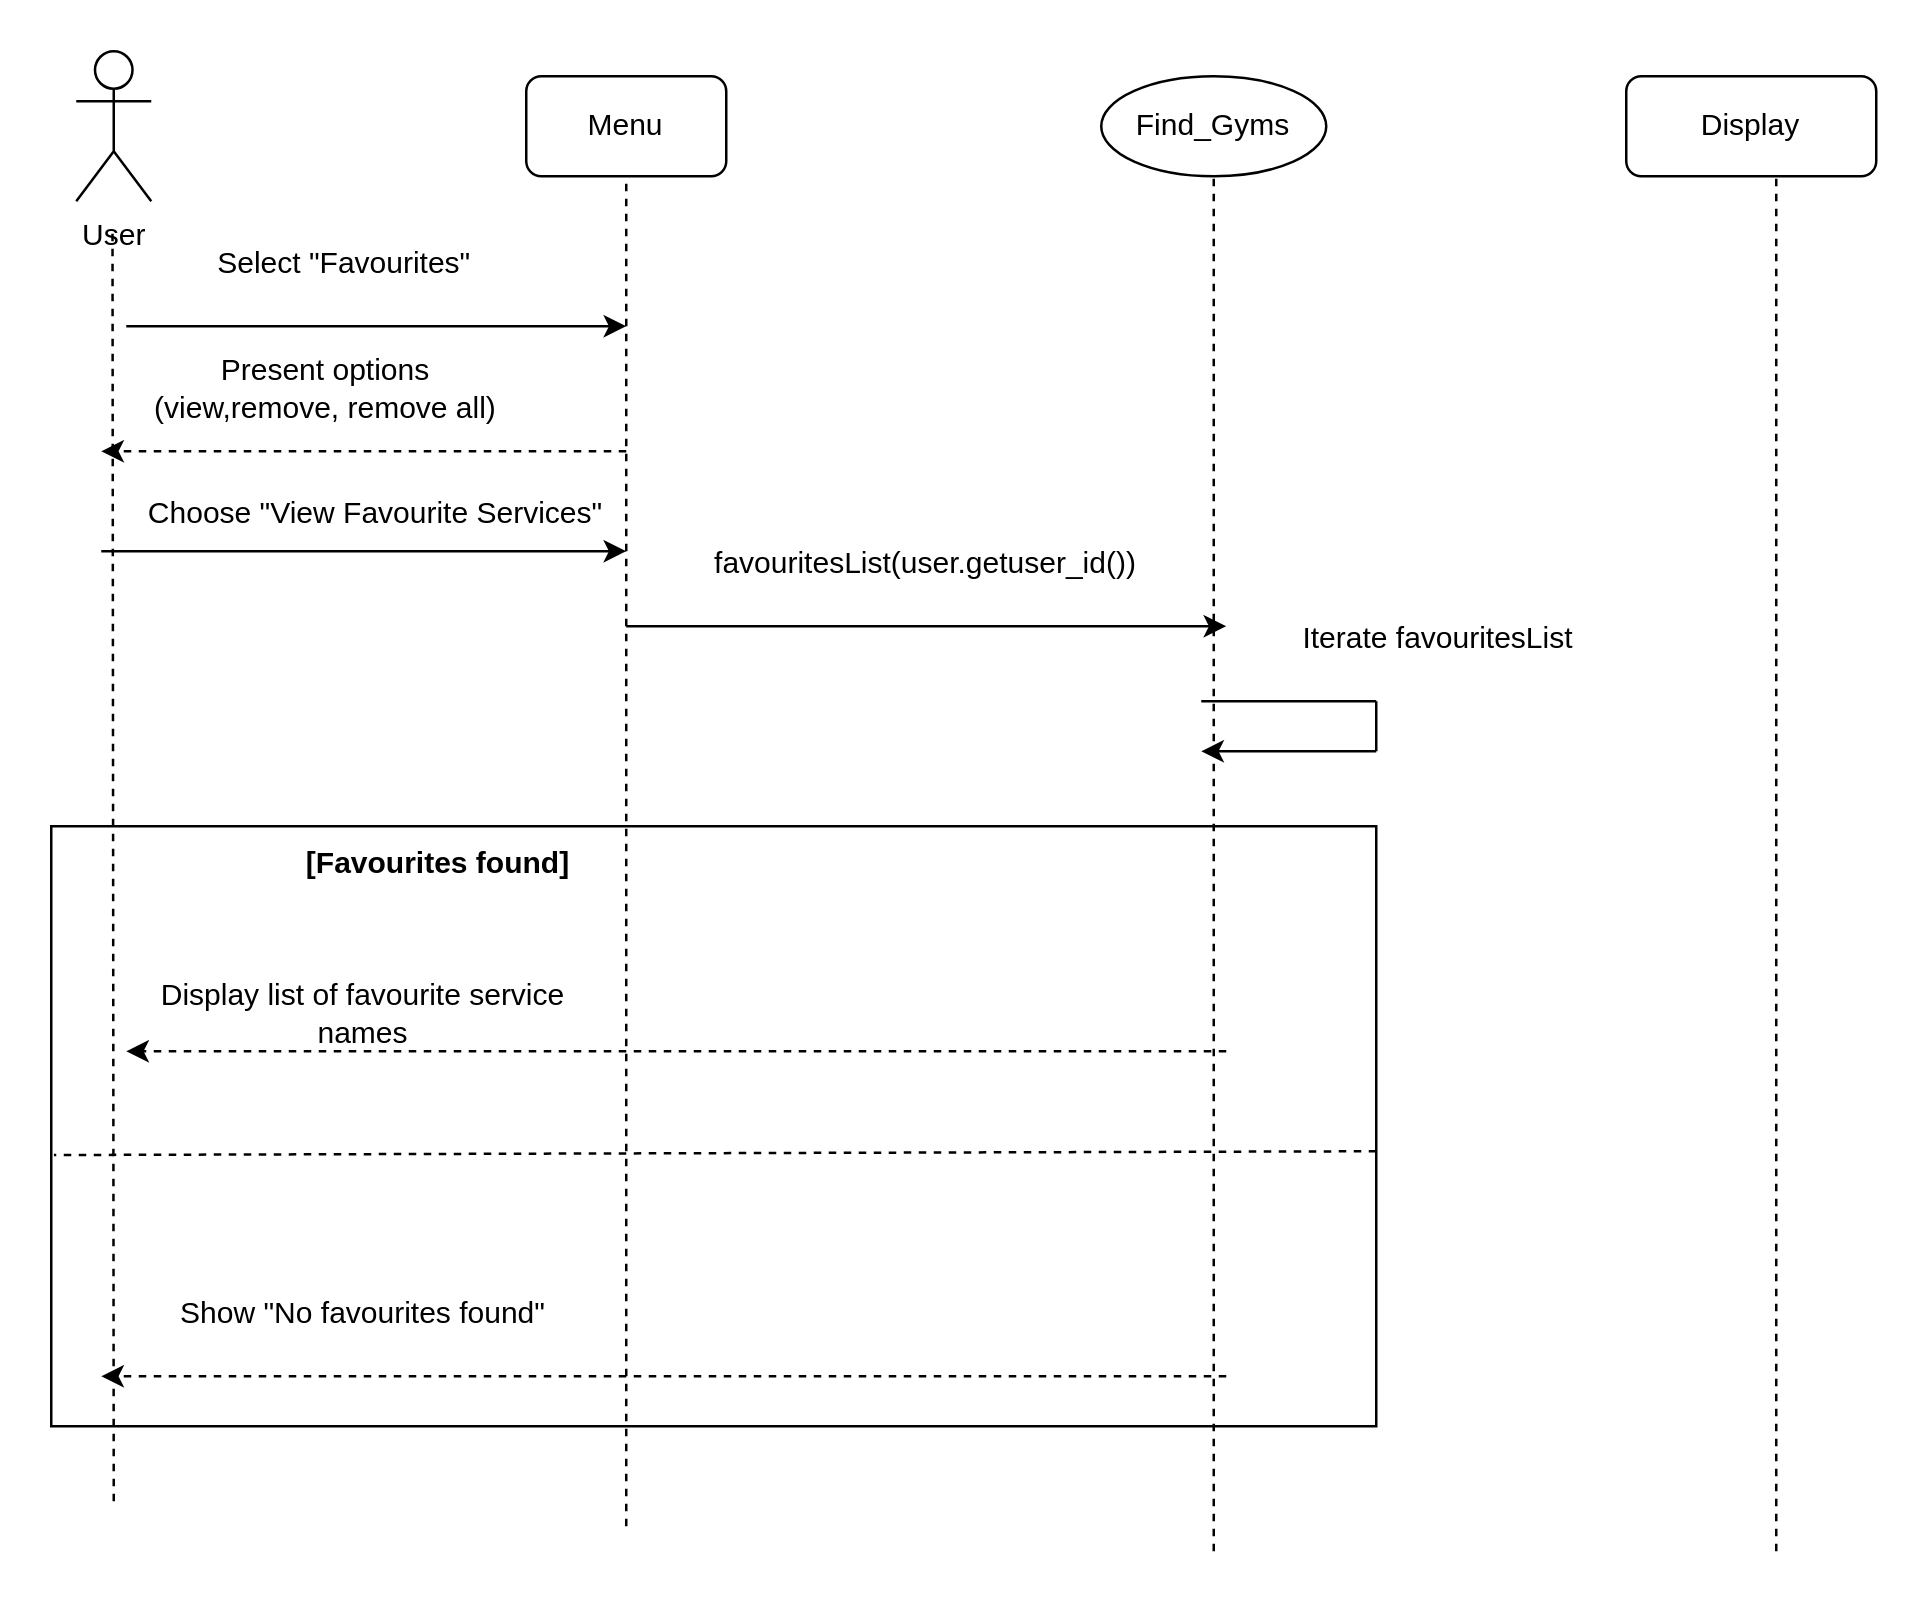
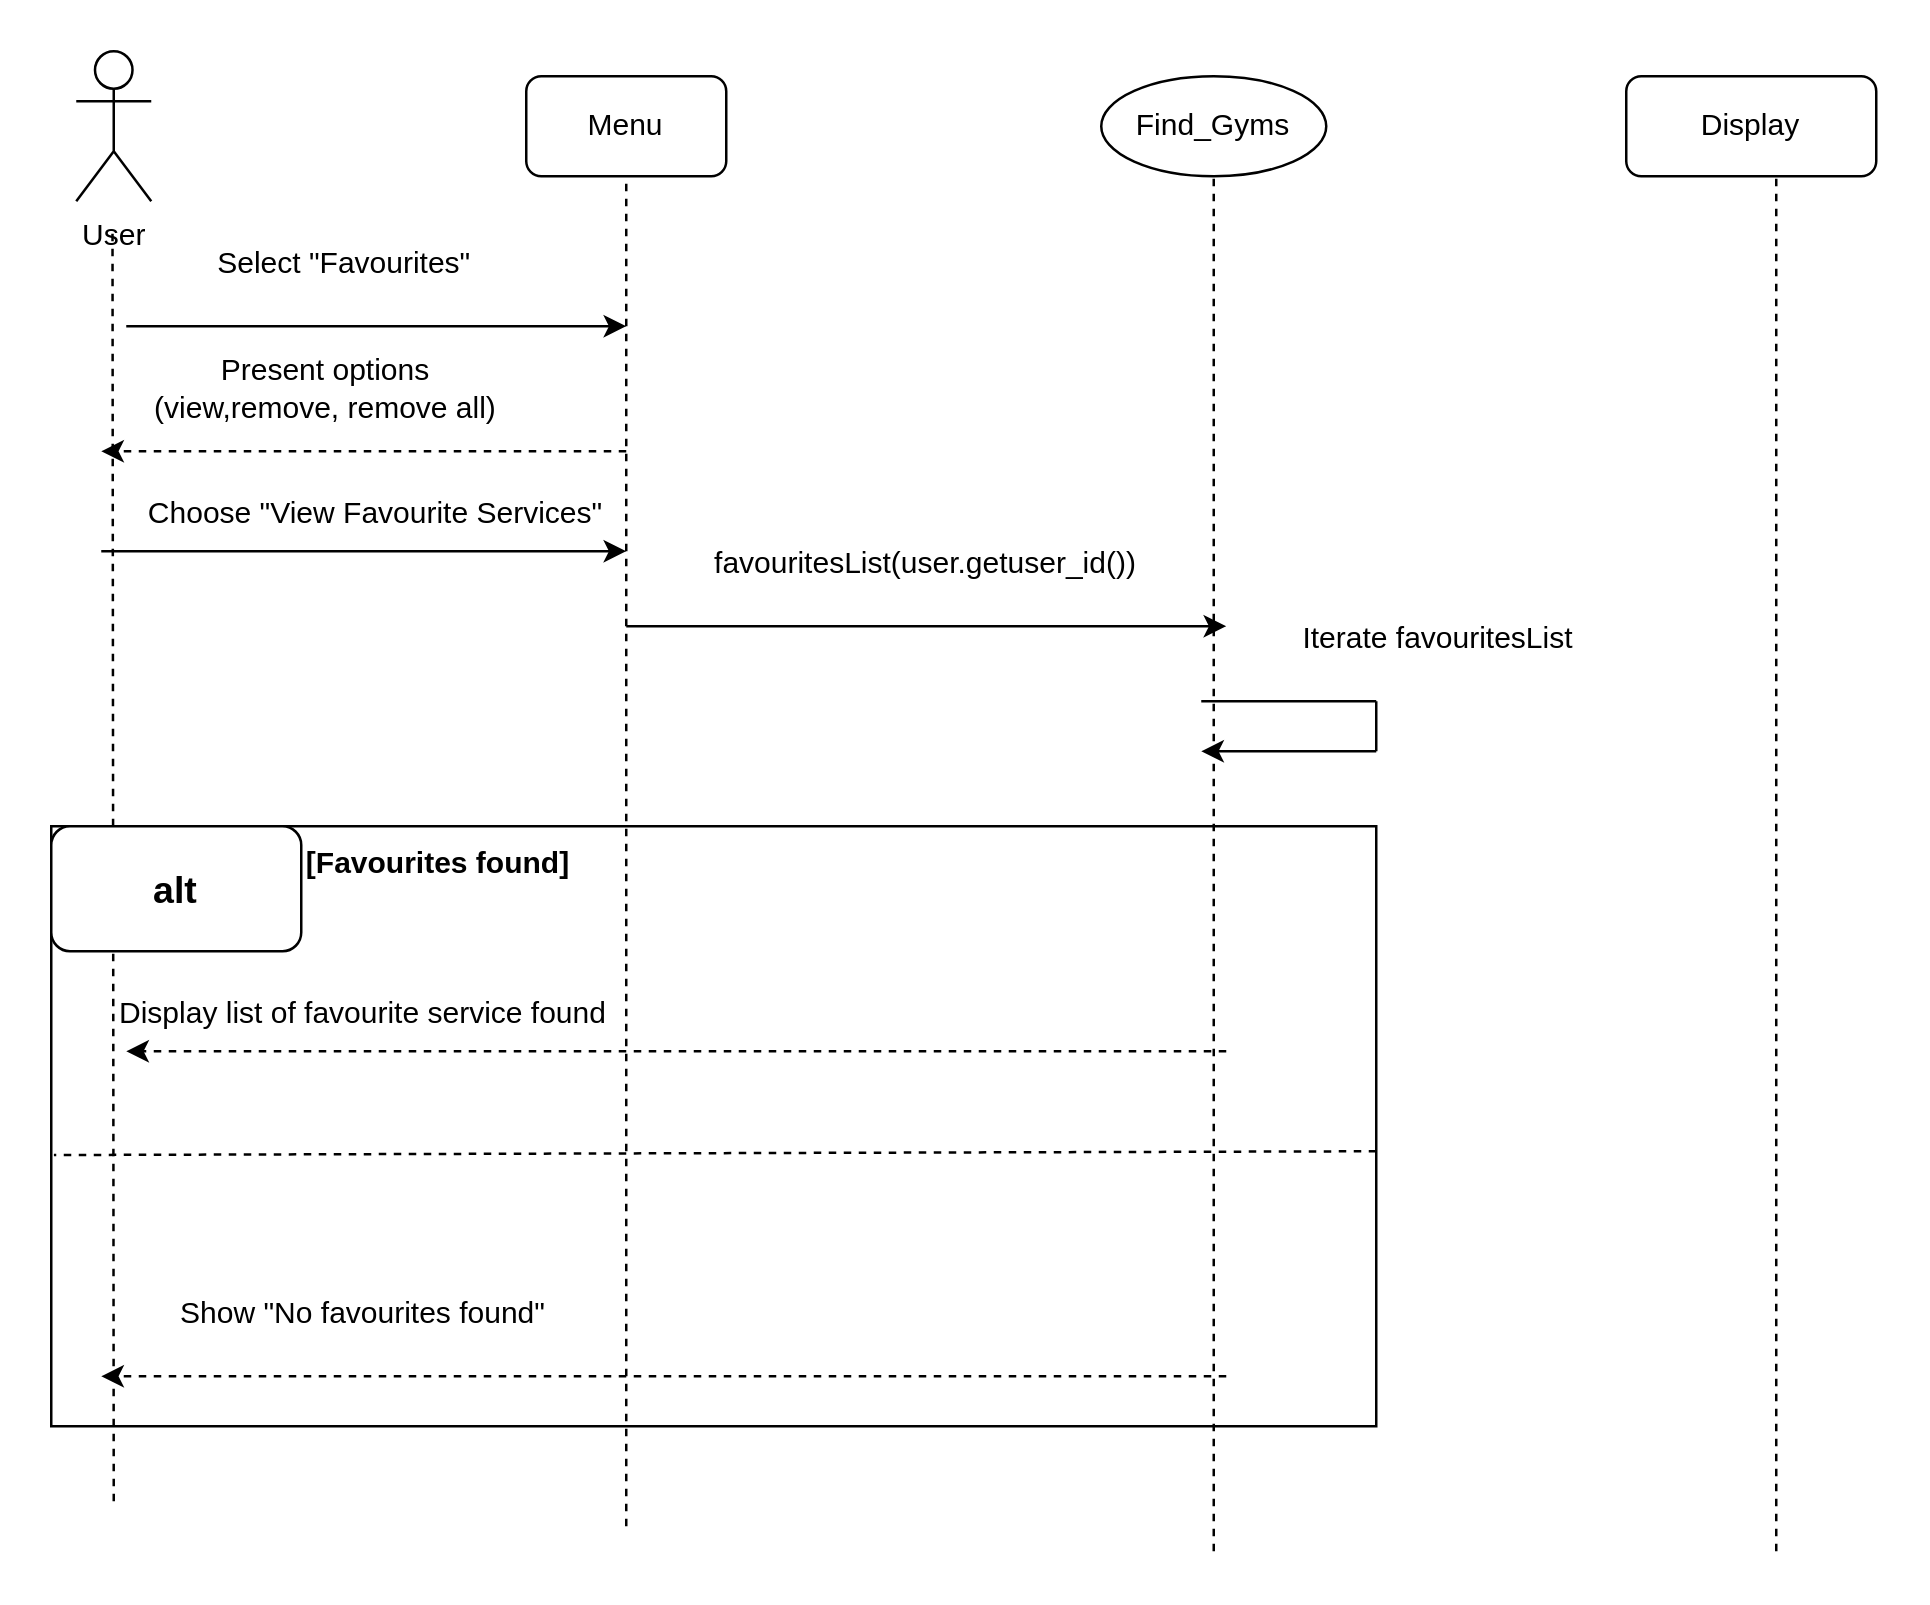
+ <mxCell id="16" value="&lt;b&gt;&lt;font style=&quot;font-size: 15px;&quot;&gt;alt&lt;/font&gt;&lt;/b&gt;" style="rounded=1;whiteSpace=wrap;html=1;" parent="1" vertex="1"><mxGeometry x="20" y="330" width="100" height="50" as="geometry" /></mxCell>
- <mxCell id="19" value="Display list of favourite service names" style="text;html=1;align=center;verticalAlign=middle;whiteSpace=wrap;rounded=0;" parent="1" vertex="1"><mxGeometry x="45" y="390" width="200" height="30" as="geometry" /></mxCell>
+ <mxCell id="19" value="Display list of favourite service found" style="text;html=1;align=center;verticalAlign=middle;whiteSpace=wrap;rounded=0;" parent="1" vertex="1"><mxGeometry x="45" y="390" width="200" height="30" as="geometry" /></mxCell>
